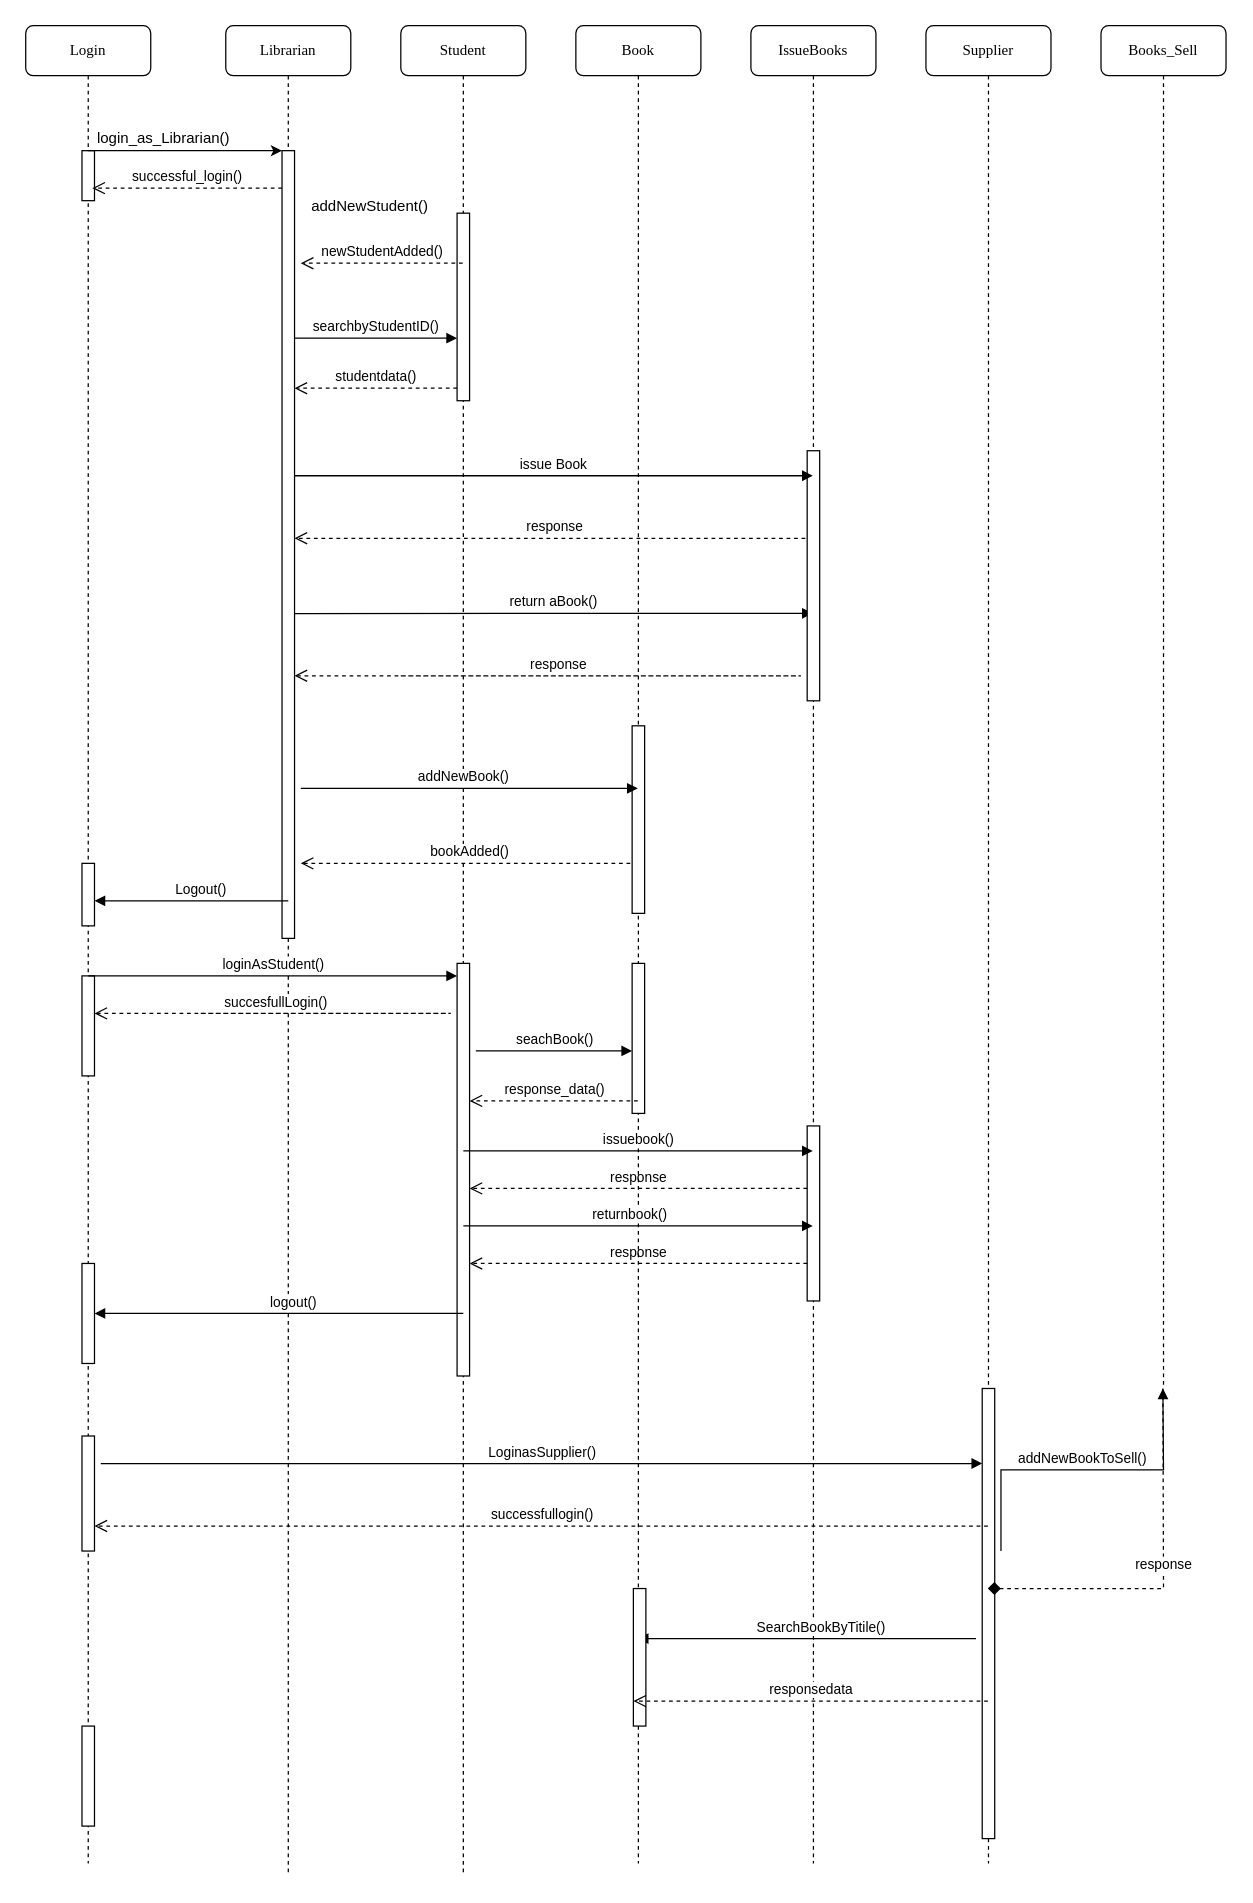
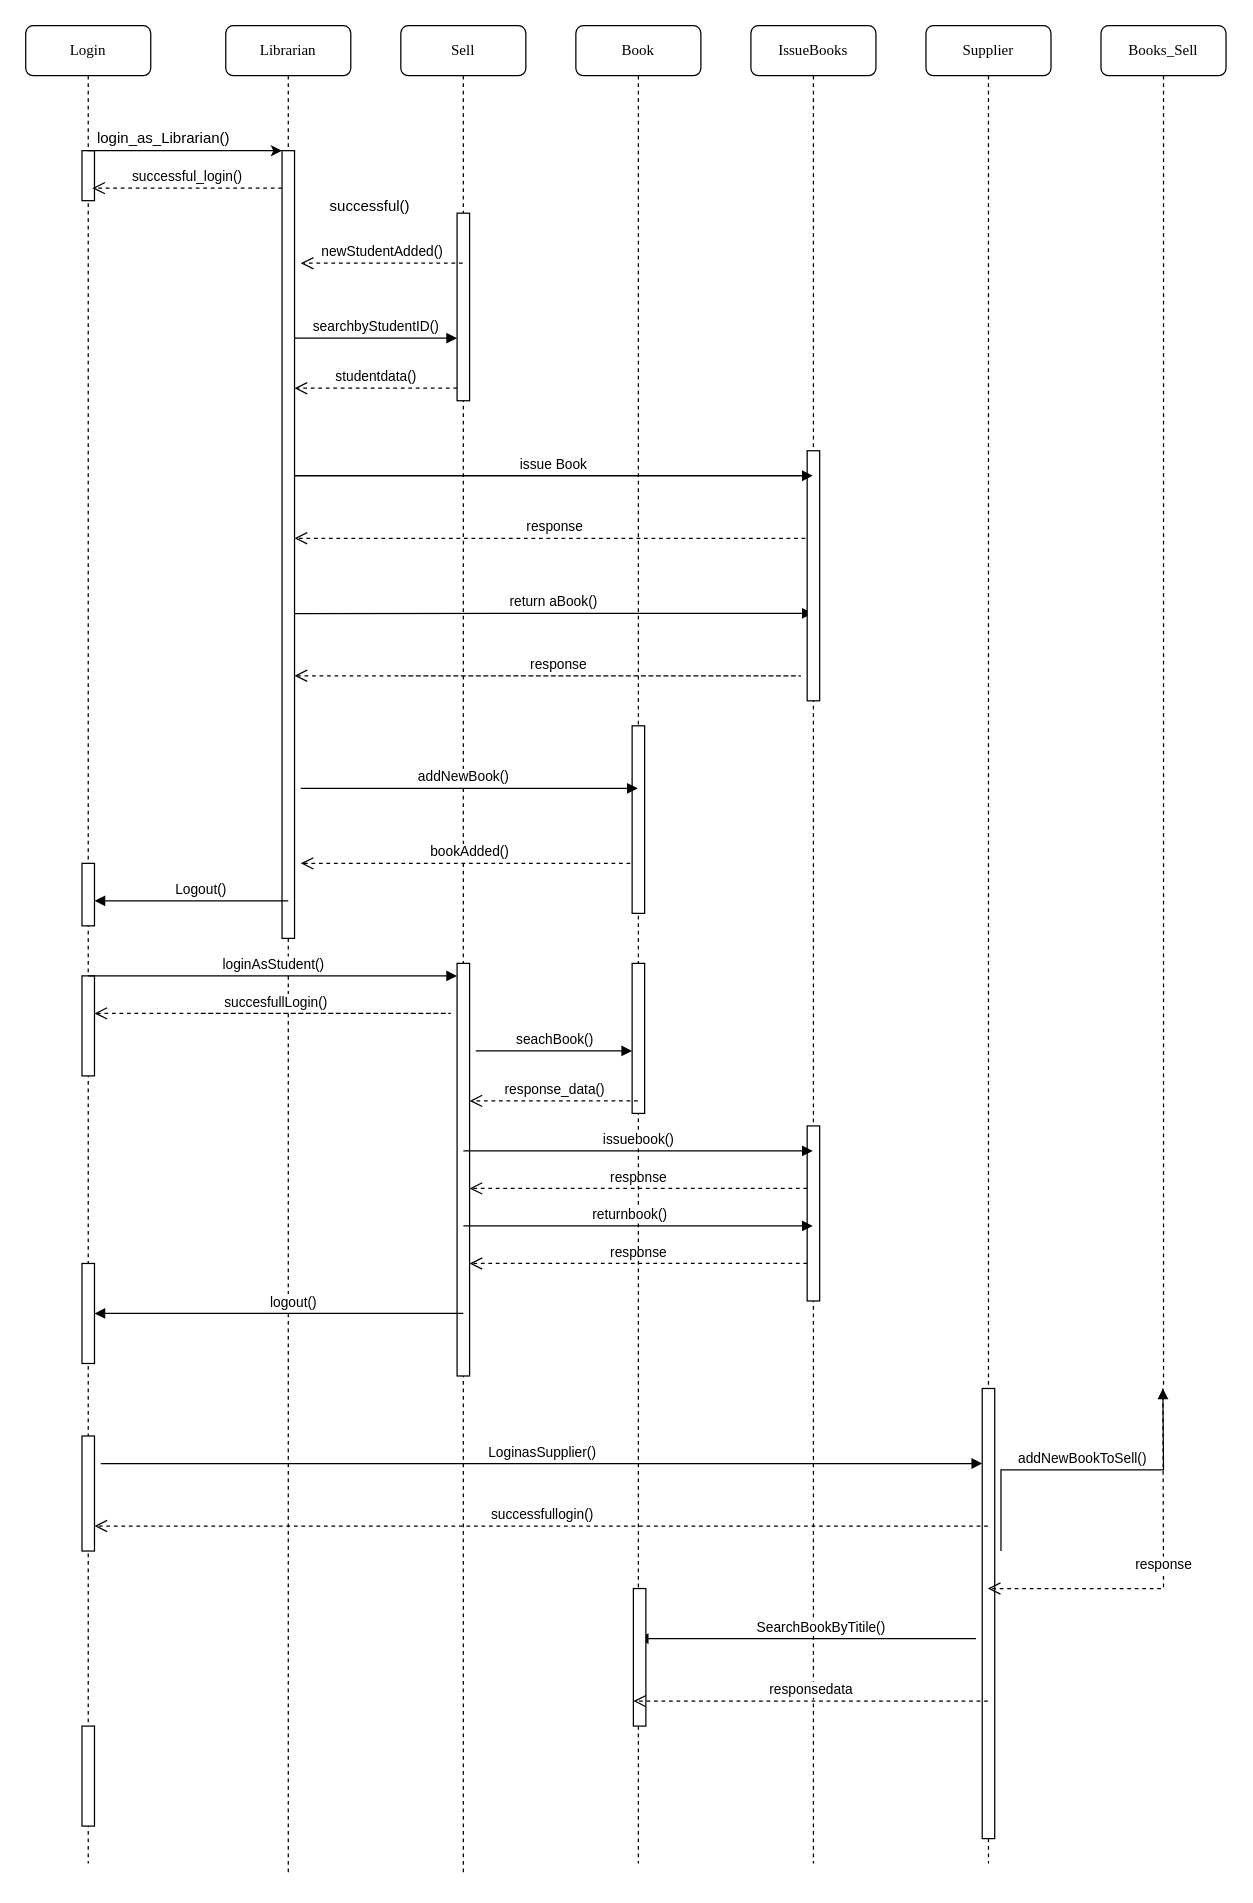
- <mxCell id="2" value="Student" style="shape=umlLifeline;perimeter=lifelinePerimeter;whiteSpace=wrap;html=1;container=1;collapsible=0;recursiveResize=0;outlineConnect=0;rounded=1;shadow=0;comic=0;labelBackgroundColor=none;strokeWidth=1;fontFamily=Verdana;fontSize=12;align=center;" parent="1" vertex="1"><mxGeometry x="320" y="20" width="100" height="1480" as="geometry" /></mxCell>
+ <mxCell id="2" value="Sell" style="shape=umlLifeline;perimeter=lifelinePerimeter;whiteSpace=wrap;html=1;container=1;collapsible=0;recursiveResize=0;outlineConnect=0;rounded=1;shadow=0;comic=0;labelBackgroundColor=none;strokeWidth=1;fontFamily=Verdana;fontSize=12;align=center;" parent="1" vertex="1"><mxGeometry x="320" y="20" width="100" height="1480" as="geometry" /></mxCell>
- <mxCell id="34" value="addNewStudent()" style="text;html=1;align=center;verticalAlign=middle;resizable=0;points=[];autosize=1;strokeColor=none;fillColor=none;" vertex="1" parent="1"><mxGeometry x="235" y="150" width="120" height="30" as="geometry" /></mxCell>
+ <mxCell id="34" value="successful()" style="text;html=1;align=center;verticalAlign=middle;resizable=0;points=[];autosize=1;strokeColor=none;fillColor=none;" vertex="1" parent="1"><mxGeometry x="235" y="150" width="120" height="30" as="geometry" /></mxCell>
- <mxCell id="51" value="response" style="html=1;verticalAlign=bottom;endArrow=diamond;dashed=1;endSize=8;edgeStyle=elbowEdgeStyle;elbow=vertical;curved=0;rounded=0;" edge="1" parent="1" source="20" target="47"><mxGeometry relative="1" as="geometry"><mxPoint x="900" y="1300" as="sourcePoint" /><mxPoint x="820" y="1300" as="targetPoint" /><Array as="points"><mxPoint x="860" y="1270" /><mxPoint x="930" y="1300" /></Array></mxGeometry></mxCell>
+ <mxCell id="51" value="response" style="html=1;verticalAlign=bottom;endArrow=open;dashed=1;endSize=8;edgeStyle=elbowEdgeStyle;elbow=vertical;curved=0;rounded=0;" edge="1" parent="1" source="20" target="47"><mxGeometry relative="1" as="geometry"><mxPoint x="900" y="1300" as="sourcePoint" /><mxPoint x="820" y="1300" as="targetPoint" /><Array as="points"><mxPoint x="860" y="1270" /><mxPoint x="930" y="1300" /></Array></mxGeometry></mxCell>
